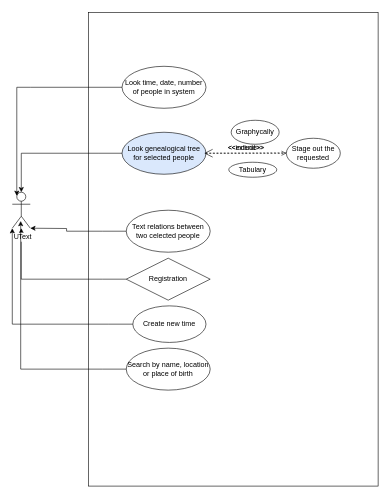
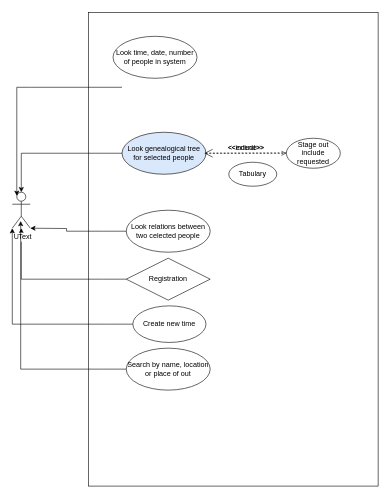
- <mxCell id="4" value="Look time, date, number of people in system" style="ellipse;whiteSpace=wrap;html=1;" parent="1" vertex="1"><mxGeometry x="203" y="110" width="140" height="70" as="geometry" /></mxCell>
+ <mxCell id="4" value="Look time, date, number of people in system" style="ellipse;whiteSpace=wrap;html=1;" parent="1" vertex="1"><mxGeometry x="188" y="60" width="140" height="70" as="geometry" /></mxCell>
- <mxCell id="9" value="Graphycally" style="ellipse;whiteSpace=wrap;html=1;" parent="1" vertex="1"><mxGeometry x="385" y="200" width="80" height="40" as="geometry" /></mxCell>
- <mxCell id="14" value="Stage out the requested" style="ellipse;whiteSpace=wrap;html=1;" parent="1" vertex="1"><mxGeometry x="477" y="230" width="90" height="50" as="geometry" /></mxCell>
+ <mxCell id="14" value="Stage out include requested" style="ellipse;whiteSpace=wrap;html=1;" parent="1" vertex="1"><mxGeometry x="477" y="230" width="90" height="50" as="geometry" /></mxCell>
- <mxCell id="10" value="Tabulary" style="ellipse;whiteSpace=wrap;html=1;" parent="1" vertex="1"><mxGeometry x="381" y="270" width="80" height="25" as="geometry" /></mxCell>
+ <mxCell id="10" value="Tabulary" style="ellipse;whiteSpace=wrap;html=1;" parent="1" vertex="1"><mxGeometry x="381" y="270" width="80" height="40" as="geometry" /></mxCell>
- <mxCell id="6" value="Text relations between two celected people" style="ellipse;whiteSpace=wrap;html=1;" parent="1" vertex="1"><mxGeometry x="210" y="350" width="140" height="70" as="geometry" /></mxCell>
+ <mxCell id="6" value="Look relations between two celected people" style="ellipse;whiteSpace=wrap;html=1;" parent="1" vertex="1"><mxGeometry x="210" y="350" width="140" height="70" as="geometry" /></mxCell>
- <mxCell id="8" value="Search by name, location or place of birth" style="ellipse;whiteSpace=wrap;html=1;" parent="1" vertex="1"><mxGeometry x="210" y="580" width="140" height="70" as="geometry" /></mxCell>
+ <mxCell id="8" value="Search by name, location or place of out" style="ellipse;whiteSpace=wrap;html=1;" parent="1" vertex="1"><mxGeometry x="210" y="580" width="140" height="70" as="geometry" /></mxCell>
